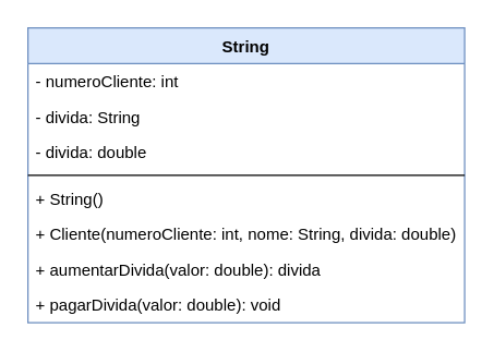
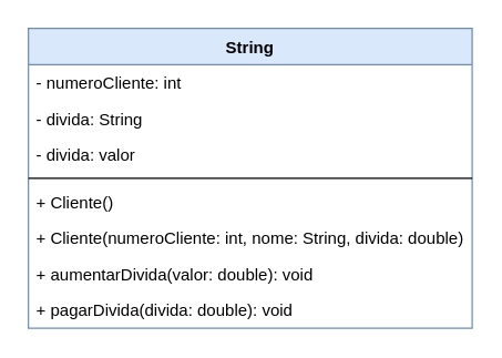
- <mxCell id="5" value="- divida: double" style="text;strokeColor=none;fillColor=none;align=left;verticalAlign=top;spacingLeft=4;spacingRight=4;overflow=hidden;rotatable=0;points=[[0,0.5],[1,0.5]];portConstraint=eastwest;" vertex="1" parent="2"><mxGeometry y="78" width="320" height="26" as="geometry" /></mxCell>
+ <mxCell id="5" value="- divida: valor" style="text;strokeColor=none;fillColor=none;align=left;verticalAlign=top;spacingLeft=4;spacingRight=4;overflow=hidden;rotatable=0;points=[[0,0.5],[1,0.5]];portConstraint=eastwest;" vertex="1" parent="2"><mxGeometry y="78" width="320" height="26" as="geometry" /></mxCell>
- <mxCell id="7" value="+ String()" style="text;strokeColor=none;fillColor=none;align=left;verticalAlign=top;spacingLeft=4;spacingRight=4;overflow=hidden;rotatable=0;points=[[0,0.5],[1,0.5]];portConstraint=eastwest;" vertex="1" parent="2"><mxGeometry y="112" width="320" height="26" as="geometry" /></mxCell>
+ <mxCell id="7" value="+ Cliente()" style="text;strokeColor=none;fillColor=none;align=left;verticalAlign=top;spacingLeft=4;spacingRight=4;overflow=hidden;rotatable=0;points=[[0,0.5],[1,0.5]];portConstraint=eastwest;" vertex="1" parent="2"><mxGeometry y="112" width="320" height="26" as="geometry" /></mxCell>
- <mxCell id="9" value="+ aumentarDivida(valor: double): divida" style="text;strokeColor=none;fillColor=none;align=left;verticalAlign=top;spacingLeft=4;spacingRight=4;overflow=hidden;rotatable=0;points=[[0,0.5],[1,0.5]];portConstraint=eastwest;" vertex="1" parent="2"><mxGeometry y="164" width="320" height="26" as="geometry" /></mxCell>
+ <mxCell id="9" value="+ aumentarDivida(valor: double): void" style="text;strokeColor=none;fillColor=none;align=left;verticalAlign=top;spacingLeft=4;spacingRight=4;overflow=hidden;rotatable=0;points=[[0,0.5],[1,0.5]];portConstraint=eastwest;" vertex="1" parent="2"><mxGeometry y="164" width="320" height="26" as="geometry" /></mxCell>
- <mxCell id="10" value="+ pagarDivida(valor: double): void" style="text;strokeColor=none;fillColor=none;align=left;verticalAlign=top;spacingLeft=4;spacingRight=4;overflow=hidden;rotatable=0;points=[[0,0.5],[1,0.5]];portConstraint=eastwest;" vertex="1" parent="2"><mxGeometry y="190" width="320" height="26" as="geometry" /></mxCell>
+ <mxCell id="10" value="+ pagarDivida(divida: double): void" style="text;strokeColor=none;fillColor=none;align=left;verticalAlign=top;spacingLeft=4;spacingRight=4;overflow=hidden;rotatable=0;points=[[0,0.5],[1,0.5]];portConstraint=eastwest;" vertex="1" parent="2"><mxGeometry y="190" width="320" height="26" as="geometry" /></mxCell>
